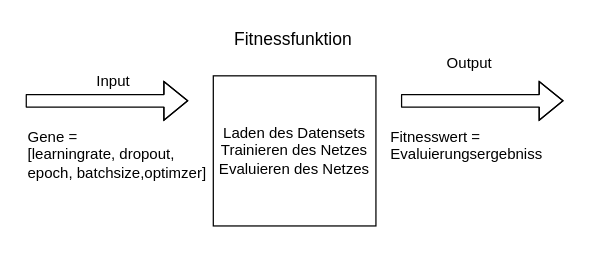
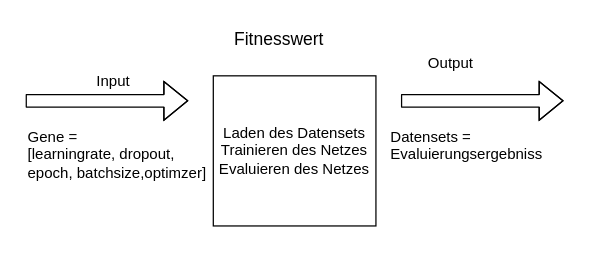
- <mxCell id="7" value="&lt;div style=&quot;font-size: 14px&quot;&gt;&lt;font style=&quot;font-size: 14px&quot;&gt;Fitnessfunktion&lt;/font&gt;&lt;/div&gt;&lt;div style=&quot;font-size: 14px&quot;&gt;&lt;font style=&quot;font-size: 14px&quot;&gt;&lt;br&gt;&lt;/font&gt;&lt;/div&gt;" style="text;html=1;resizable=0;points=[];autosize=1;align=left;verticalAlign=top;spacingTop=-4;" vertex="1" parent="1"><mxGeometry x="185" y="20" width="110" height="30" as="geometry" /></mxCell>
+ <mxCell id="7" value="&lt;div style=&quot;font-size: 14px&quot;&gt;&lt;font style=&quot;font-size: 14px&quot;&gt;Fitnesswert&lt;/font&gt;&lt;/div&gt;&lt;div style=&quot;font-size: 14px&quot;&gt;&lt;font style=&quot;font-size: 14px&quot;&gt;&lt;br&gt;&lt;/font&gt;&lt;/div&gt;" style="text;html=1;resizable=0;points=[];autosize=1;align=left;verticalAlign=top;spacingTop=-4;" vertex="1" parent="1"><mxGeometry x="185" y="20" width="110" height="30" as="geometry" /></mxCell>
- <mxCell id="5" value="Output" style="text;html=1;resizable=0;points=[];autosize=1;align=left;verticalAlign=top;spacingTop=-4;" vertex="1" parent="1"><mxGeometry x="355" y="40" width="50" height="20" as="geometry" /></mxCell>
+ <mxCell id="5" value="Output" style="text;html=1;resizable=0;points=[];autosize=1;align=left;verticalAlign=top;spacingTop=-4;" vertex="1" parent="1"><mxGeometry x="340" y="40" width="50" height="20" as="geometry" /></mxCell>
- <mxCell id="8" value="&lt;div&gt;Fitnesswert =&lt;/div&gt;&lt;div&gt; Evaluierungsergebniss&lt;/div&gt;" style="text;html=1;resizable=0;points=[];autosize=1;align=left;verticalAlign=top;spacingTop=-4;" vertex="1" parent="1"><mxGeometry x="310" y="99" width="140" height="30" as="geometry" /></mxCell>
+ <mxCell id="8" value="&lt;div&gt;Datensets =&lt;/div&gt;&lt;div&gt; Evaluierungsergebniss&lt;/div&gt;" style="text;html=1;resizable=0;points=[];autosize=1;align=left;verticalAlign=top;spacingTop=-4;" vertex="1" parent="1"><mxGeometry x="310" y="99" width="140" height="30" as="geometry" /></mxCell>
